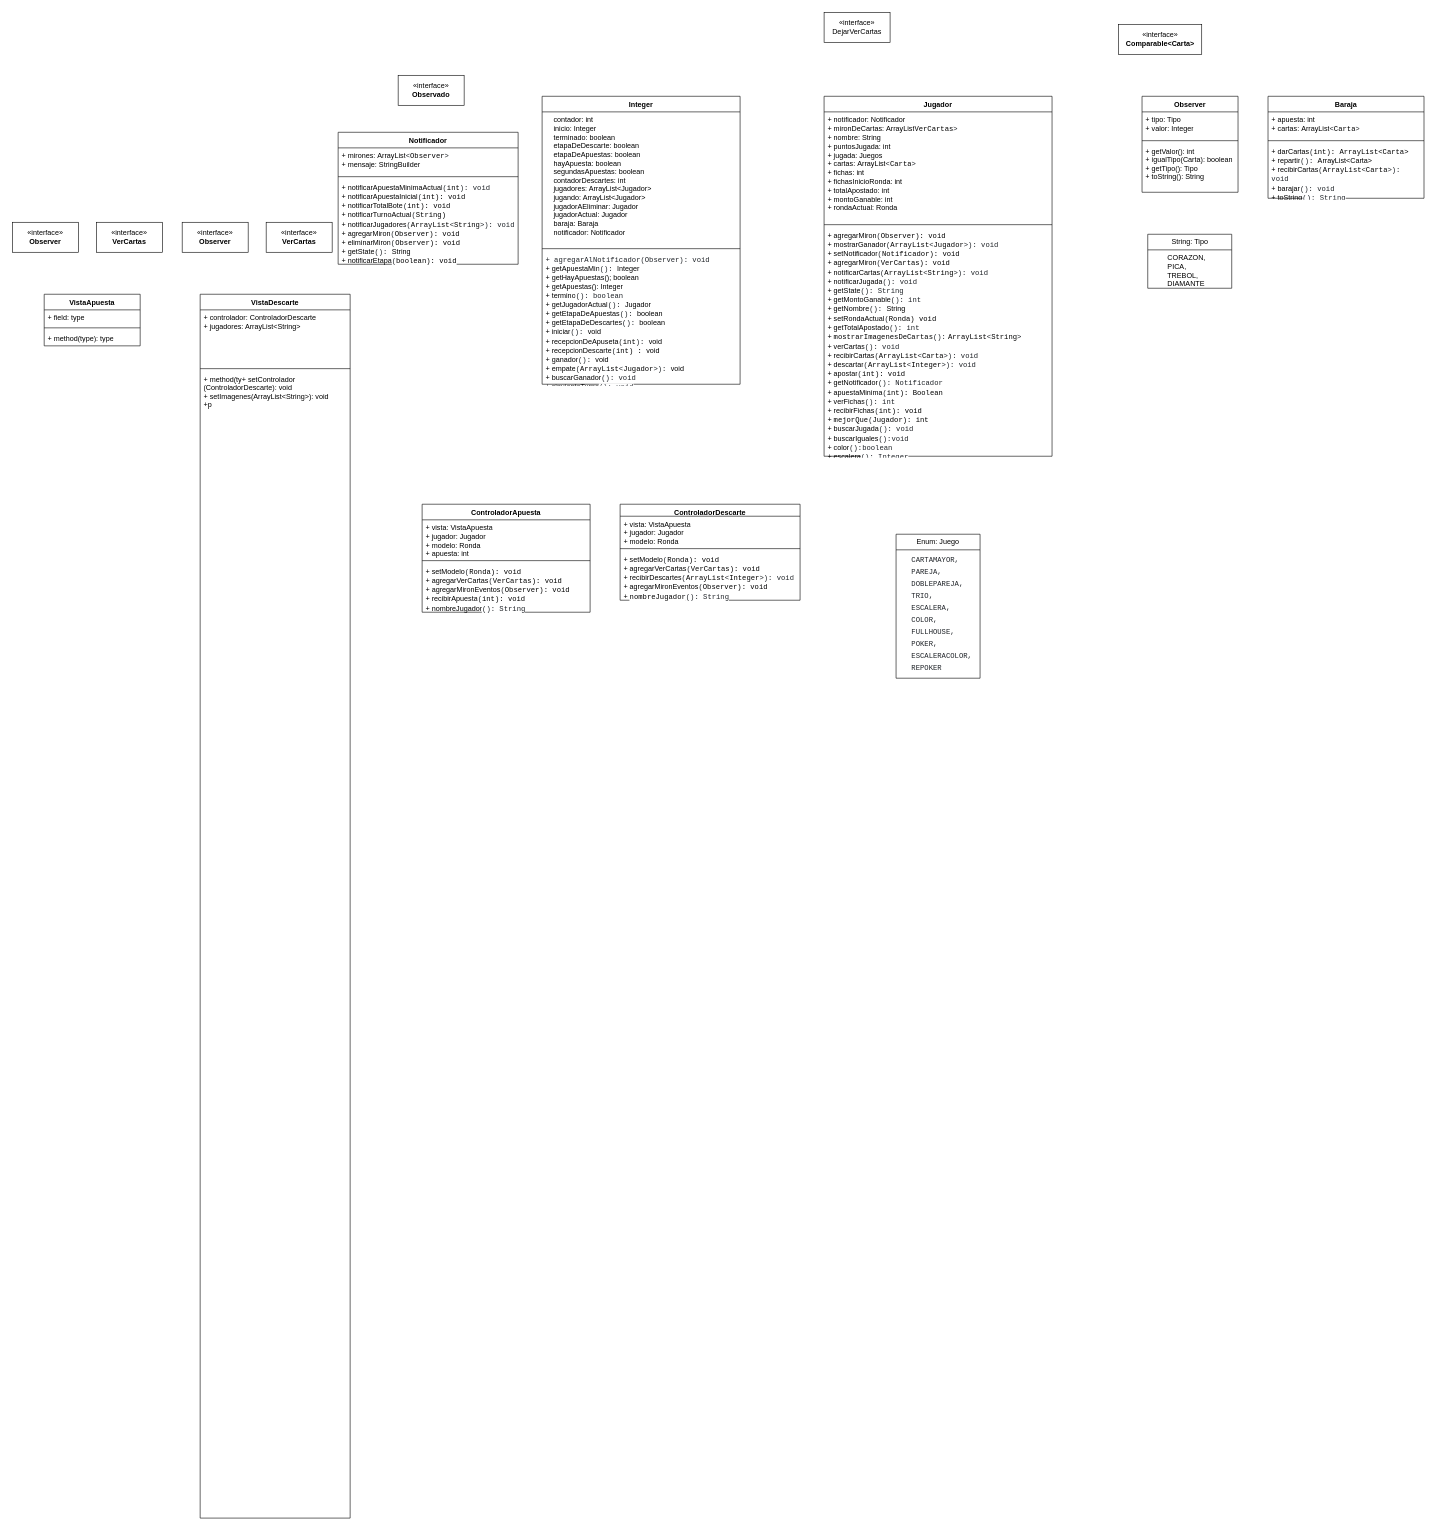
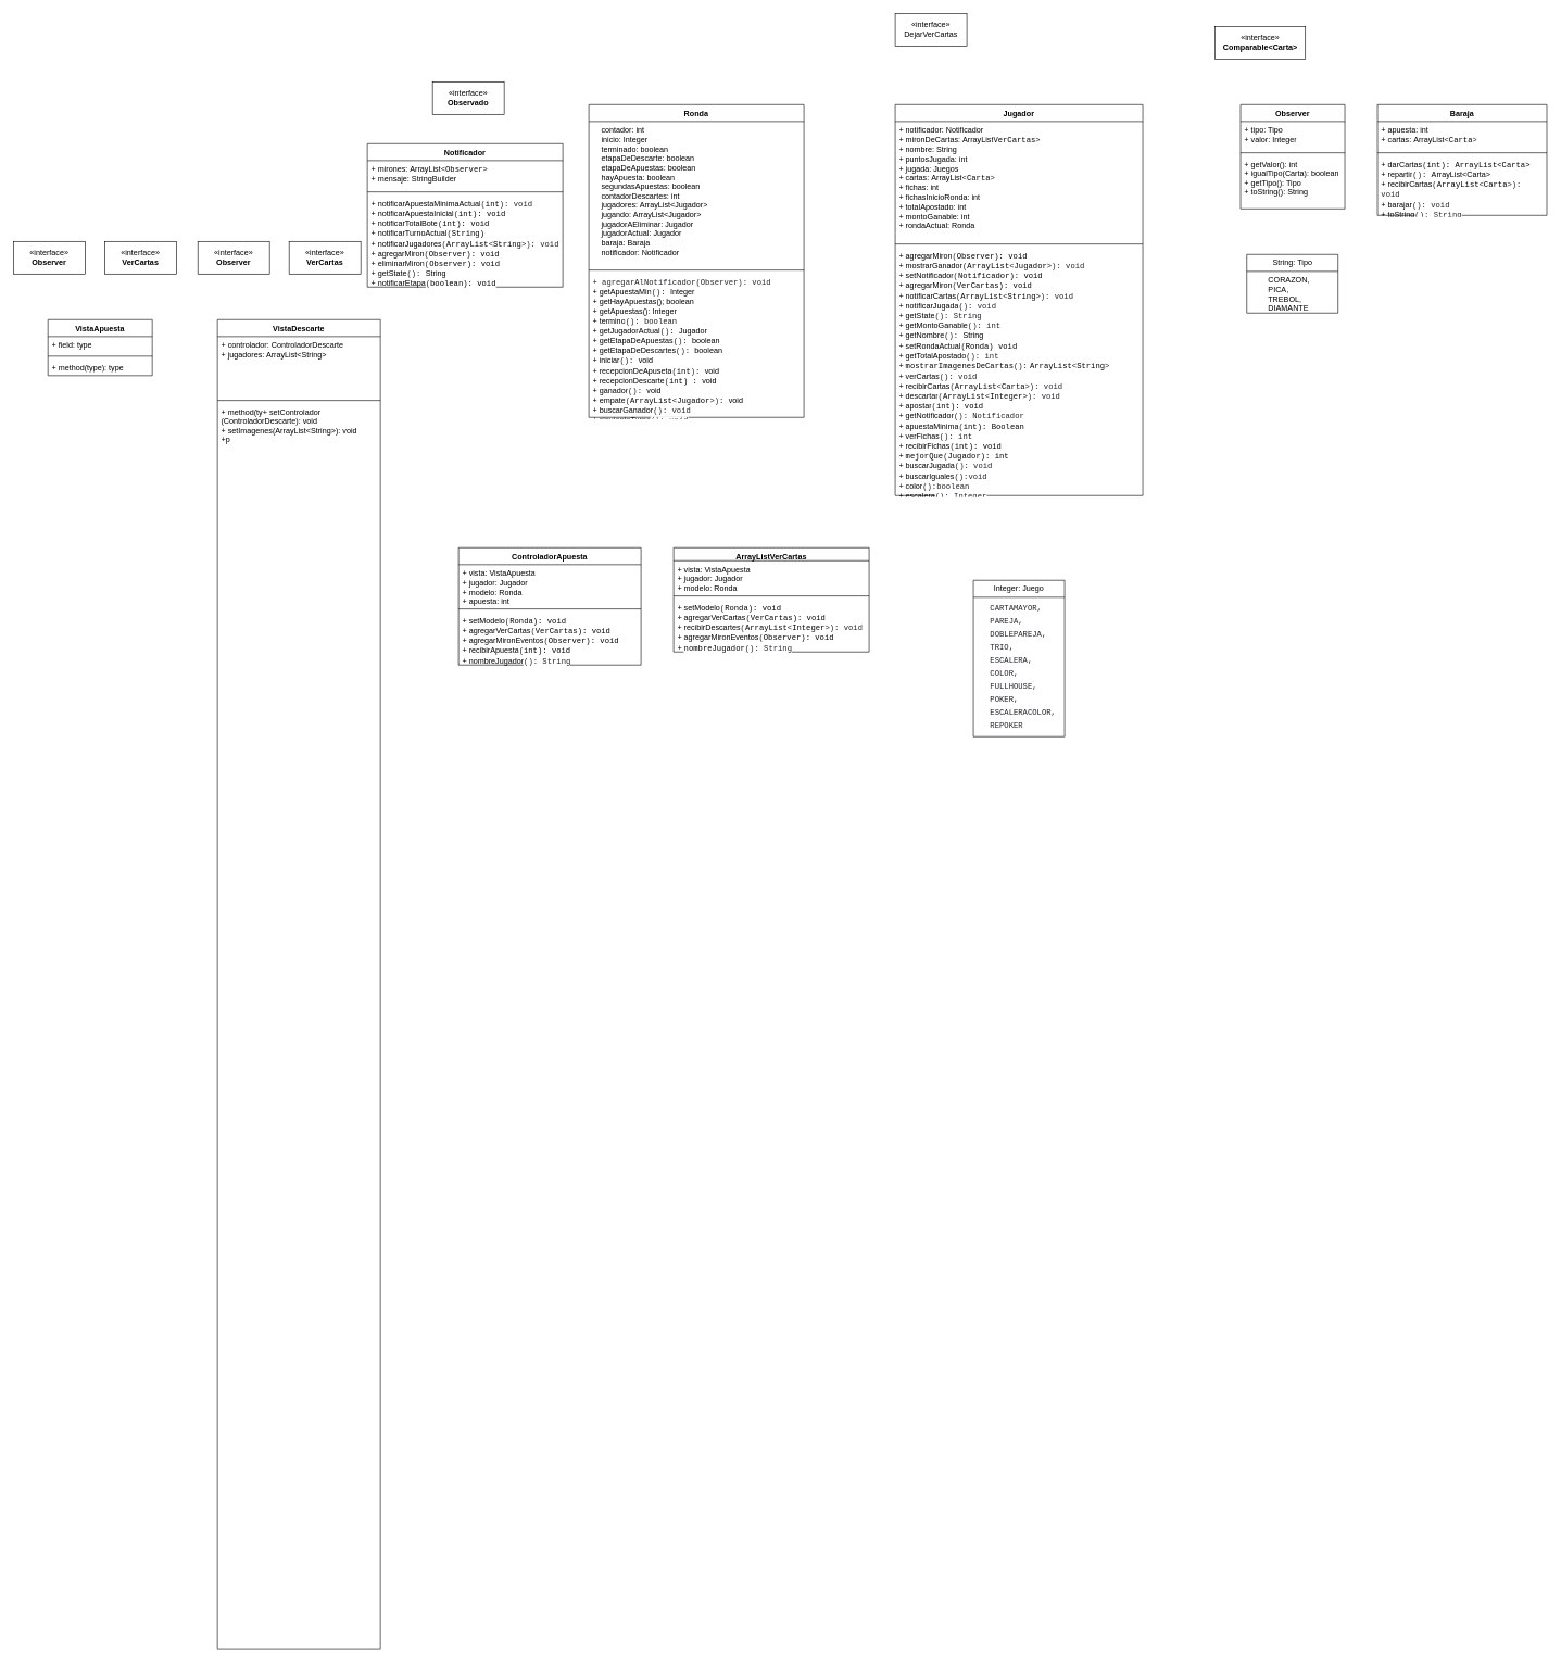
- <mxCell id="2" value="Integer" style="swimlane;fontStyle=1;align=center;verticalAlign=top;childLayout=stackLayout;horizontal=1;startSize=26;horizontalStack=0;resizeParent=1;resizeParentMax=0;resizeLast=0;collapsible=1;marginBottom=0;whiteSpace=wrap;html=1;" parent="1" vertex="1"><mxGeometry x="903" y="160" width="330" height="480" as="geometry"><mxRectangle x="320" y="50" width="80" height="30" as="alternateBounds" /></mxGeometry></mxCell>
+ <mxCell id="2" value="Ronda" style="swimlane;fontStyle=1;align=center;verticalAlign=top;childLayout=stackLayout;horizontal=1;startSize=26;horizontalStack=0;resizeParent=1;resizeParentMax=0;resizeLast=0;collapsible=1;marginBottom=0;whiteSpace=wrap;html=1;" parent="1" vertex="1"><mxGeometry x="903" y="160" width="330" height="480" as="geometry"><mxRectangle x="320" y="50" width="80" height="30" as="alternateBounds" /></mxGeometry></mxCell>
- <mxCell id="33" value="ControladorDescarte" style="swimlane;fontStyle=1;align=center;verticalAlign=top;childLayout=stackLayout;horizontal=1;startSize=20;horizontalStack=0;resizeParent=1;resizeParentMax=0;resizeLast=0;collapsible=1;marginBottom=0;whiteSpace=wrap;html=1;" parent="1" vertex="1"><mxGeometry x="1033" y="840" width="300" height="160" as="geometry" /></mxCell>
+ <mxCell id="33" value="ArrayListVerCartas" style="swimlane;fontStyle=1;align=center;verticalAlign=top;childLayout=stackLayout;horizontal=1;startSize=20;horizontalStack=0;resizeParent=1;resizeParentMax=0;resizeLast=0;collapsible=1;marginBottom=0;whiteSpace=wrap;html=1;" parent="1" vertex="1"><mxGeometry x="1033" y="840" width="300" height="160" as="geometry" /></mxCell>
- <mxCell id="16" value="Enum: Juego" style="swimlane;fontStyle=0;childLayout=stackLayout;horizontal=1;startSize=26;fillColor=none;horizontalStack=0;resizeParent=1;resizeParentMax=0;resizeLast=0;collapsible=1;marginBottom=0;whiteSpace=wrap;html=1;" parent="1" vertex="1"><mxGeometry x="1493" y="890" width="140" height="240" as="geometry" /></mxCell>
+ <mxCell id="16" value="Integer: Juego" style="swimlane;fontStyle=0;childLayout=stackLayout;horizontal=1;startSize=26;fillColor=none;horizontalStack=0;resizeParent=1;resizeParentMax=0;resizeLast=0;collapsible=1;marginBottom=0;whiteSpace=wrap;html=1;" parent="1" vertex="1"><mxGeometry x="1493" y="890" width="140" height="240" as="geometry" /></mxCell>
